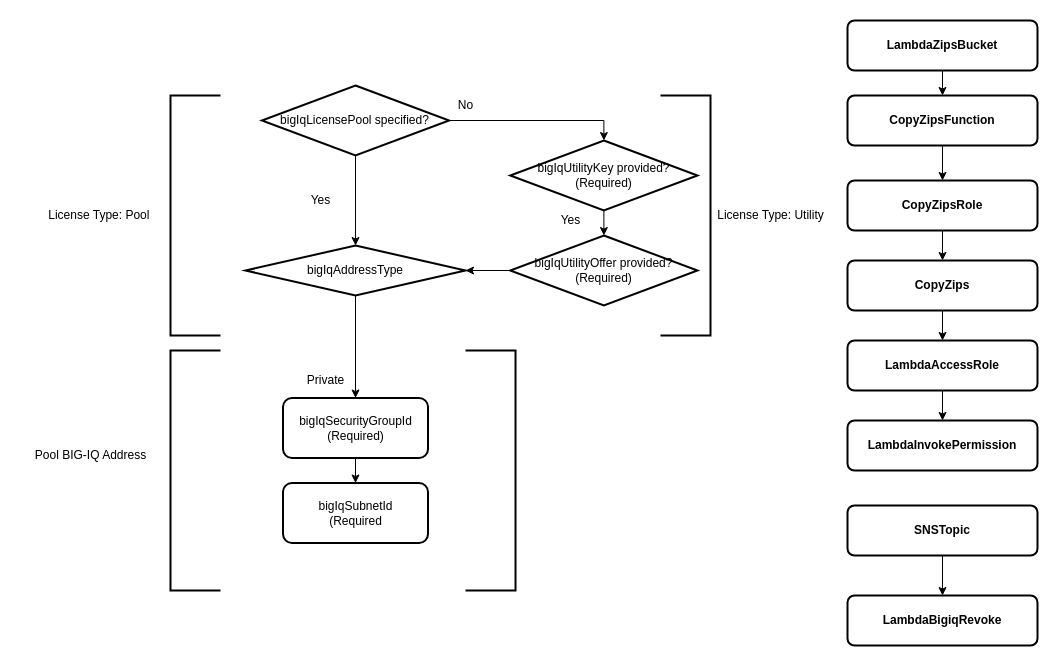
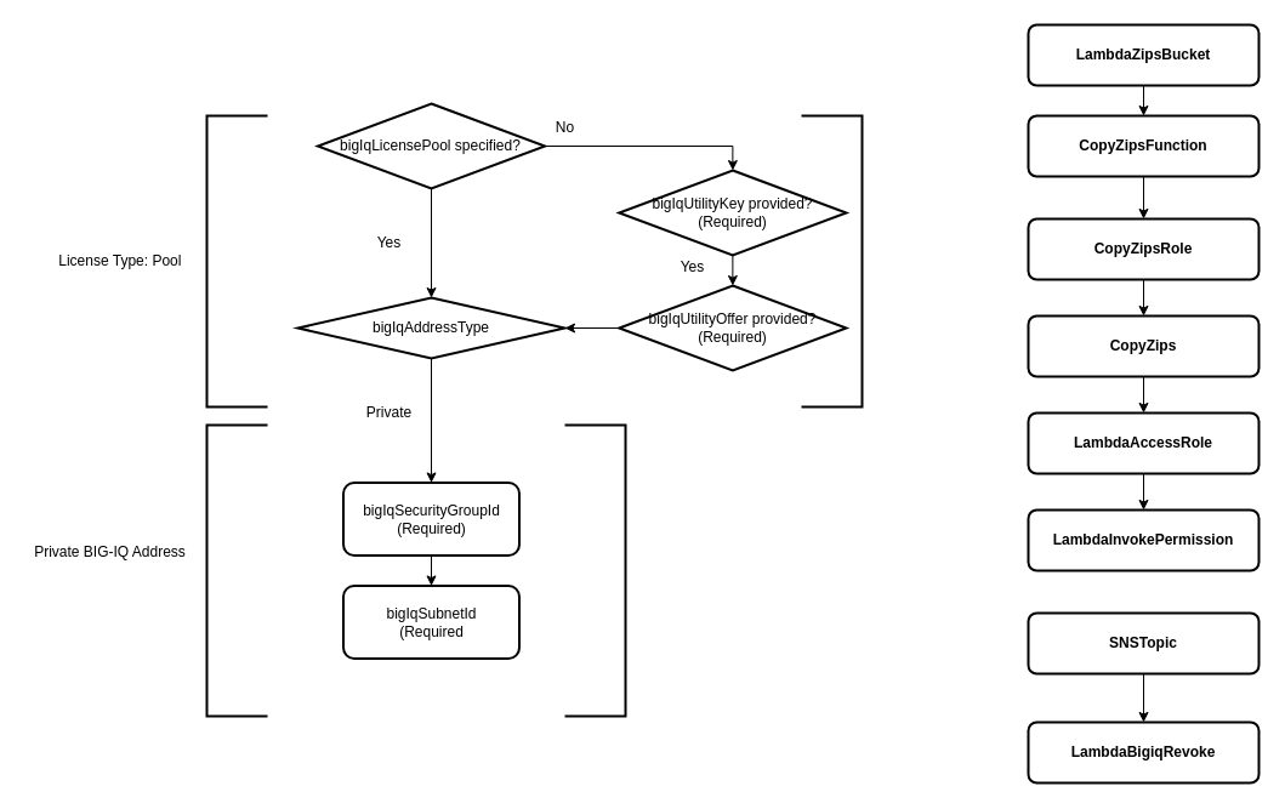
- <mxCell id="21" value="License Type: Utility" style="text;html=1;align=center;verticalAlign=middle;resizable=0;points=[];autosize=1;" parent="1" vertex="1"><mxGeometry x="710" y="205" width="120" height="20" as="geometry" /></mxCell>
- <mxCell id="34" value="Private" style="text;html=1;resizable=0;autosize=1;align=center;verticalAlign=middle;points=[];fillColor=none;strokeColor=none;rounded=0;" vertex="1" parent="1"><mxGeometry x="300" y="370" width="50" height="20" as="geometry" /></mxCell>
+ <mxCell id="34" value="Private" style="text;html=1;resizable=0;autosize=1;align=center;verticalAlign=middle;points=[];fillColor=none;strokeColor=none;rounded=0;" vertex="1" parent="1"><mxGeometry x="295" y="330" width="50" height="20" as="geometry" /></mxCell>
- <mxCell id="38" value="Pool BIG-IQ Address" style="text;html=1;align=center;verticalAlign=middle;resizable=0;points=[];autosize=1;" vertex="1" parent="1"><mxGeometry x="20" y="445" width="140" height="20" as="geometry" /></mxCell>
+ <mxCell id="38" value="Private BIG-IQ Address" style="text;html=1;align=center;verticalAlign=middle;resizable=0;points=[];autosize=1;" vertex="1" parent="1"><mxGeometry x="20" y="445" width="140" height="20" as="geometry" /></mxCell>
